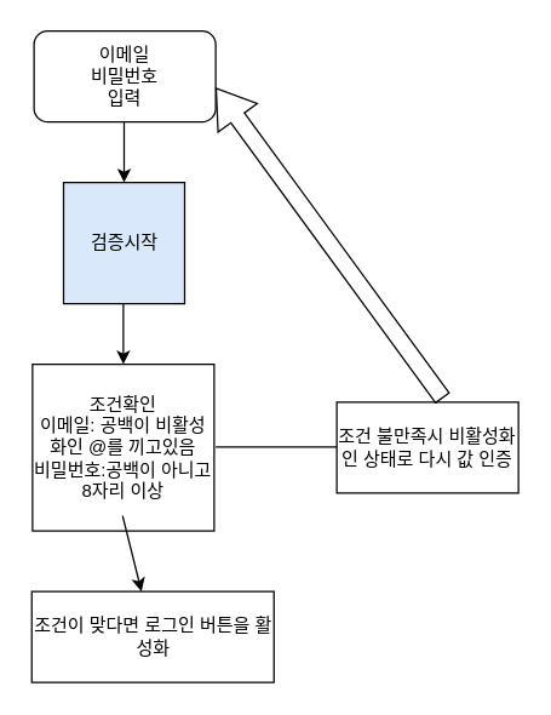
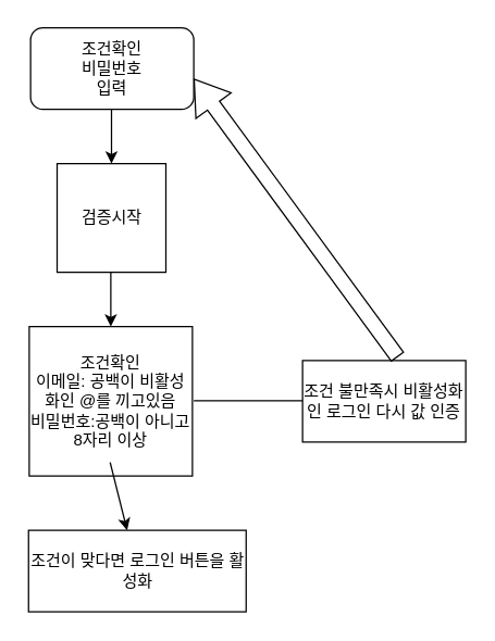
- <mxCell id="4" value="이메일&lt;br&gt;비밀번호&lt;br&gt;입력" style="rounded=1;whiteSpace=wrap;html=1;" vertex="1" parent="1"><mxGeometry y="20" width="120" height="60" as="geometry" x="22" /></mxCell>
+ <mxCell id="4" value="조건확인&lt;br&gt;비밀번호&lt;br&gt;입력" style="rounded=1;whiteSpace=wrap;html=1;" vertex="1" parent="1"><mxGeometry y="20" width="120" height="60" as="geometry" x="22" /></mxCell>
- <mxCell id="3" value="검증시작" style="whiteSpace=wrap;html=1;aspect=fixed;fillColor=#dae8fc;" vertex="1" parent="1"><mxGeometry x="41.5" y="120" width="80" height="80" as="geometry" /></mxCell>
+ <mxCell id="3" value="검증시작" style="whiteSpace=wrap;html=1;aspect=fixed;" vertex="1" parent="1"><mxGeometry x="41.5" y="120" width="80" height="80" as="geometry" /></mxCell>
- <mxCell id="10" value="조건 불만족시 비활성화인 상태로 다시 값 인증" style="rounded=0;whiteSpace=wrap;html=1;" vertex="1" parent="1"><mxGeometry x="222" y="265" width="120" height="60" as="geometry" /></mxCell>
+ <mxCell id="10" value="조건 불만족시 비활성화인 로그인 다시 값 인증" style="rounded=0;whiteSpace=wrap;html=1;" vertex="1" parent="1"><mxGeometry x="222" y="265" width="120" height="60" as="geometry" /></mxCell>
